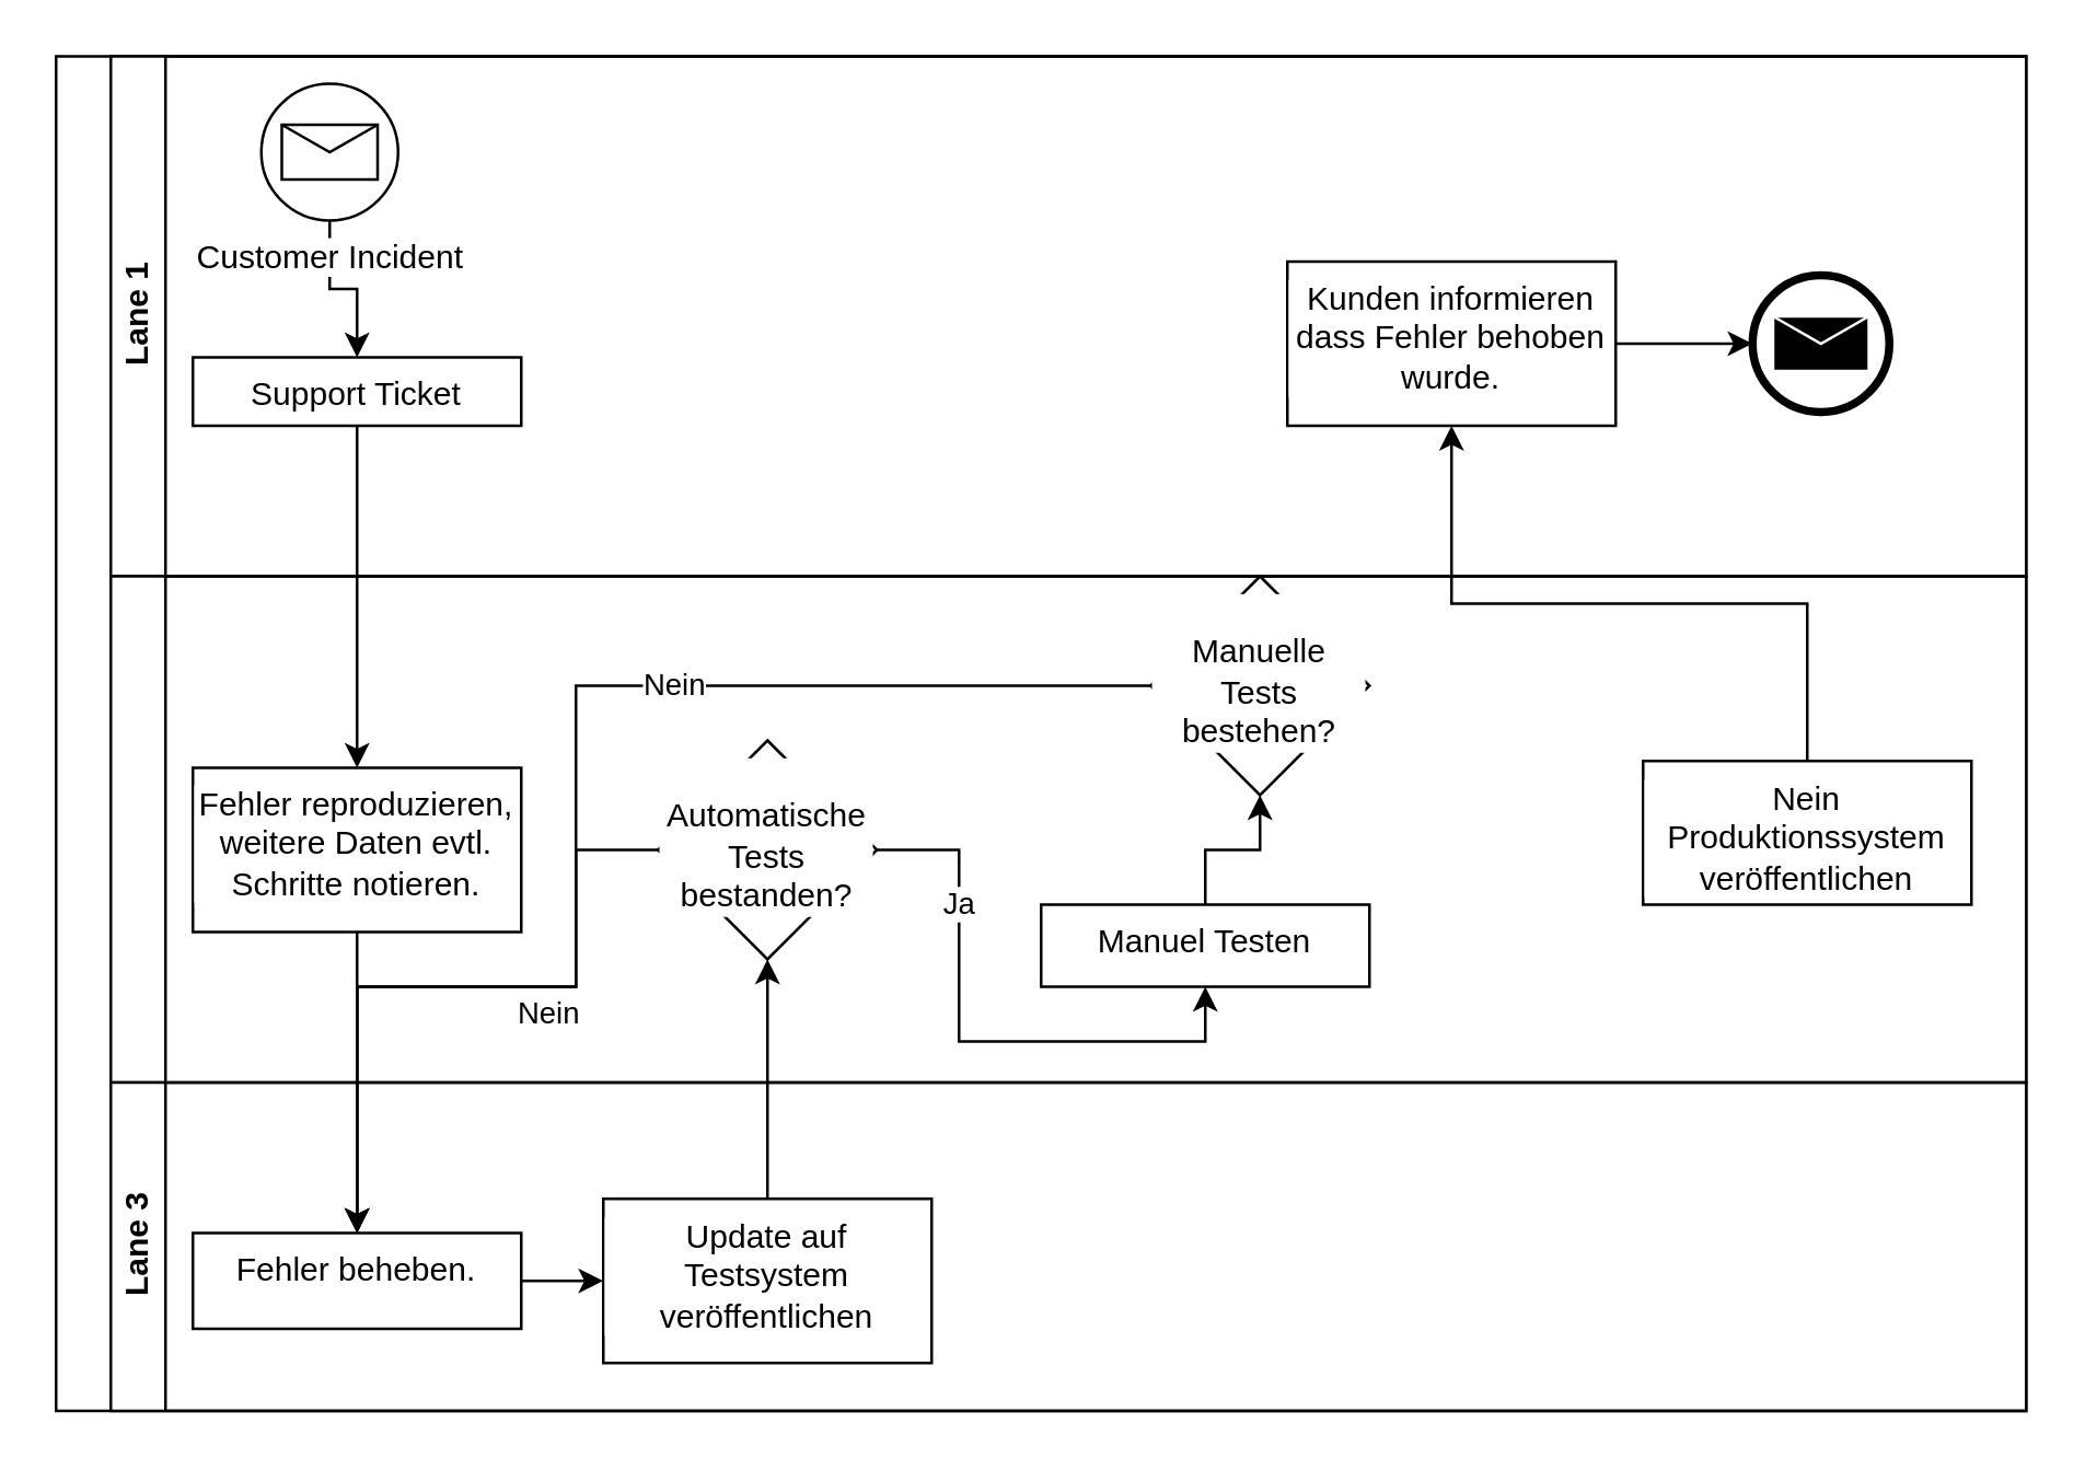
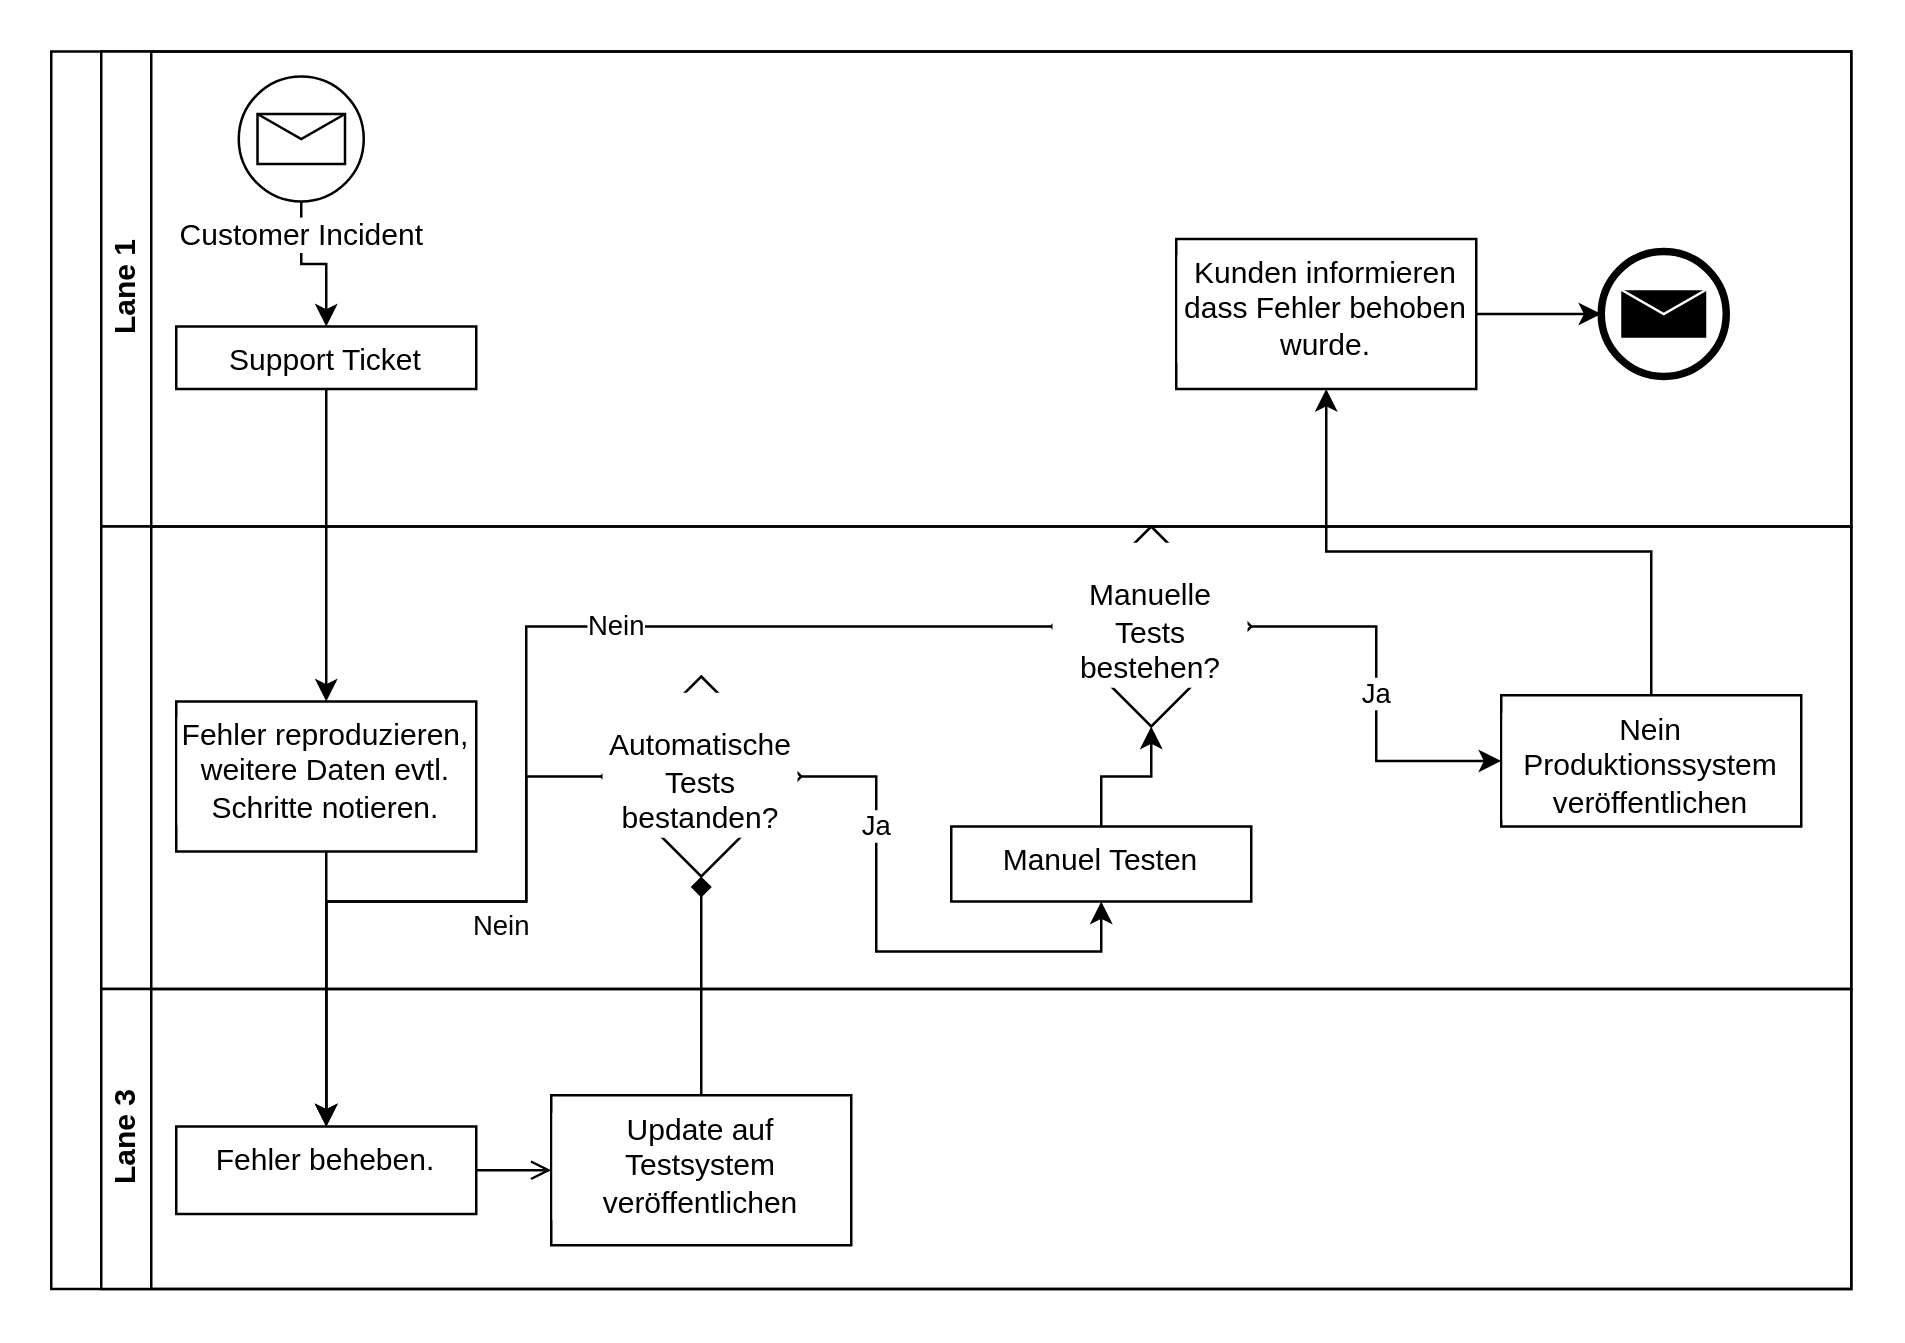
+ <mxCell id="19" value="Ja" style="edgeStyle=orthogonalEdgeStyle;rounded=0;orthogonalLoop=1;jettySize=auto;html=1;" edge="1" parent="10" source="17" target="18"><mxGeometry relative="1" as="geometry" /></mxCell>
- <mxCell id="26" value="" style="edgeStyle=orthogonalEdgeStyle;rounded=0;orthogonalLoop=1;jettySize=auto;html=1;" edge="1" parent="2" source="23" target="14"><mxGeometry relative="1" as="geometry" /></mxCell>
+ <mxCell id="26" value="" style="edgeStyle=orthogonalEdgeStyle;rounded=0;orthogonalLoop=1;jettySize=auto;html=1;endArrow=diamond;" edge="1" parent="2" source="23" target="14"><mxGeometry relative="1" as="geometry" /></mxCell>
- <mxCell id="21" value="" style="edgeStyle=orthogonalEdgeStyle;rounded=0;orthogonalLoop=1;jettySize=auto;html=1;" edge="1" parent="20" source="22" target="23"><mxGeometry relative="1" as="geometry" /></mxCell>
+ <mxCell id="21" value="" style="edgeStyle=orthogonalEdgeStyle;rounded=0;orthogonalLoop=1;jettySize=auto;html=1;endArrow=open;" edge="1" parent="20" source="22" target="23"><mxGeometry relative="1" as="geometry" /></mxCell>
